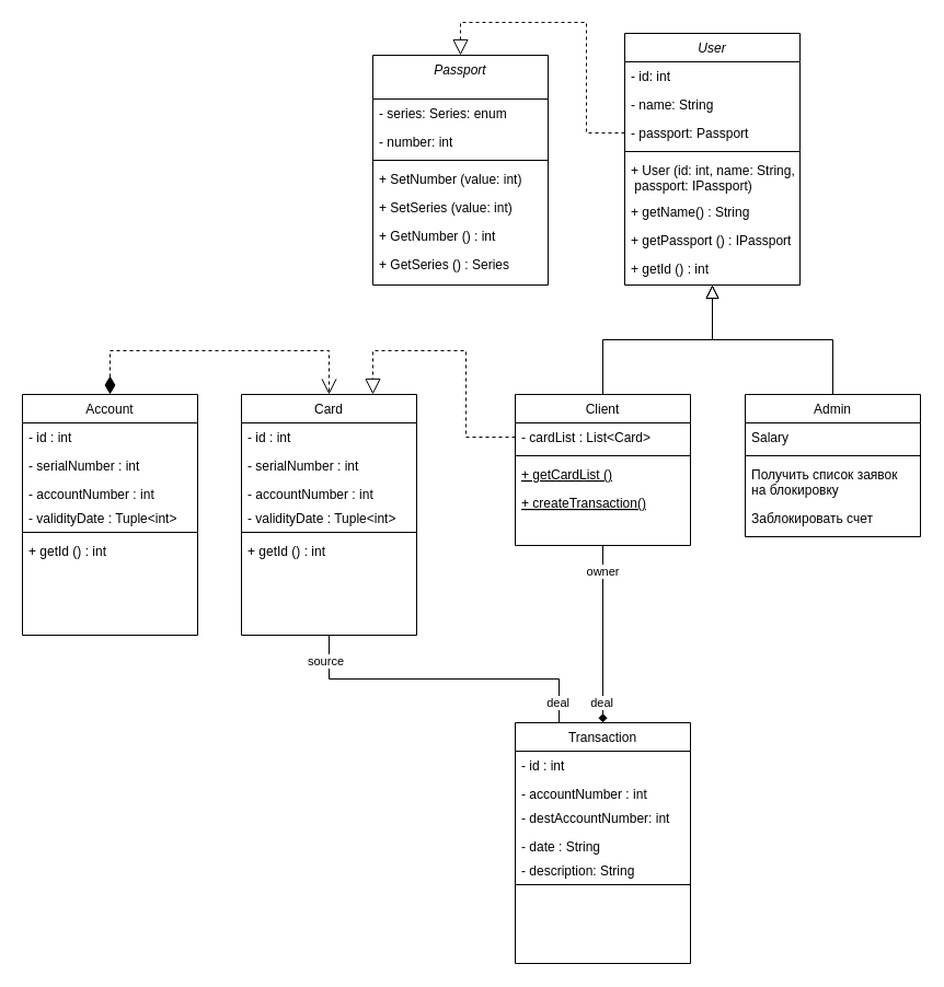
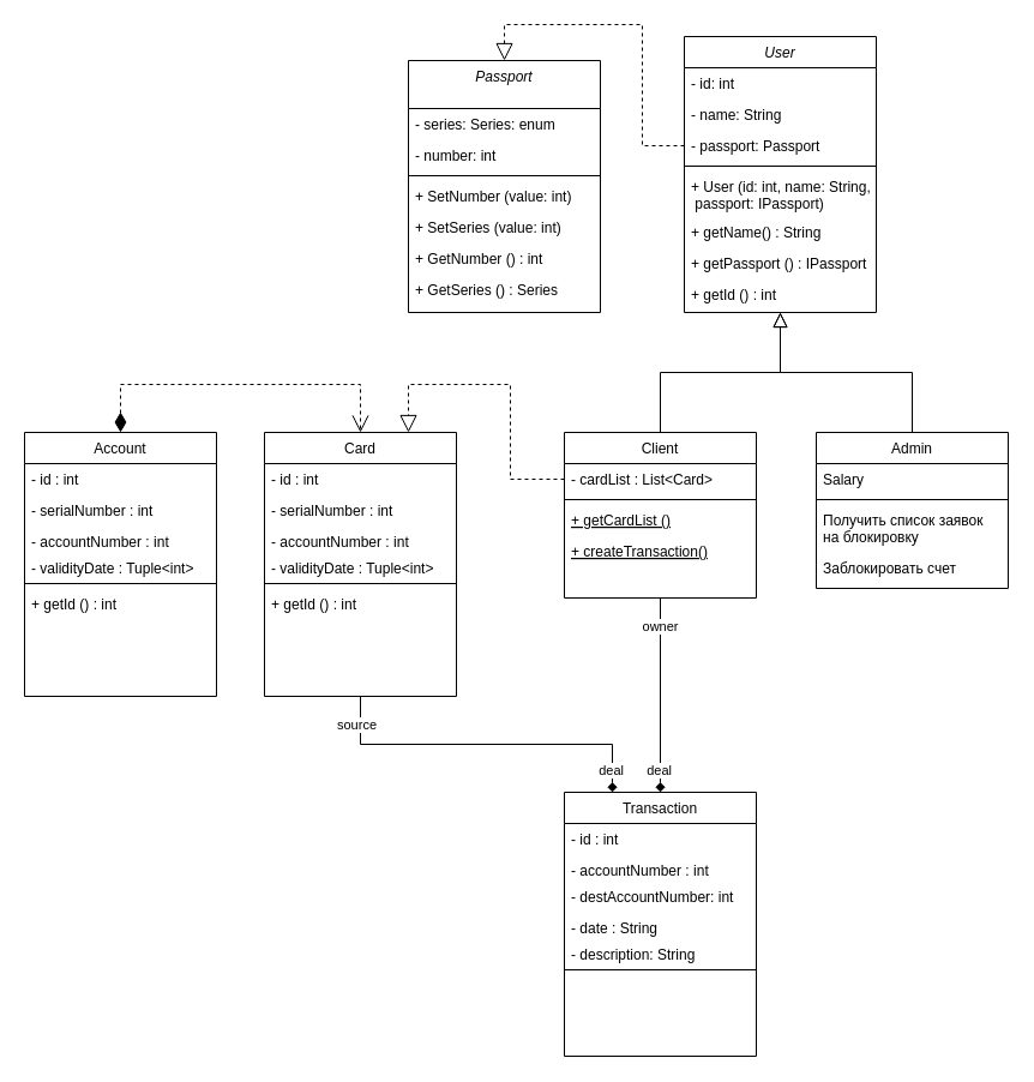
- <mxCell id="57" value="" style="endArrow=none;html=1;edgeStyle=orthogonalEdgeStyle;rounded=0;exitX=0.5;exitY=1;exitDx=0;exitDy=0;entryX=0.25;entryY=0;entryDx=0;entryDy=0;" edge="1" parent="1" source="31" target="45"><mxGeometry relative="1" as="geometry"><mxPoint x="320" y="630" as="sourcePoint" /><mxPoint x="480" y="630" as="targetPoint" /></mxGeometry></mxCell>
+ <mxCell id="57" value="" style="endArrow=diamond;html=1;edgeStyle=orthogonalEdgeStyle;rounded=0;exitX=0.5;exitY=1;exitDx=0;exitDy=0;entryX=0.25;entryY=0;entryDx=0;entryDy=0;" edge="1" parent="1" source="31" target="45"><mxGeometry relative="1" as="geometry"><mxPoint x="320" y="630" as="sourcePoint" /><mxPoint x="480" y="630" as="targetPoint" /></mxGeometry></mxCell>
